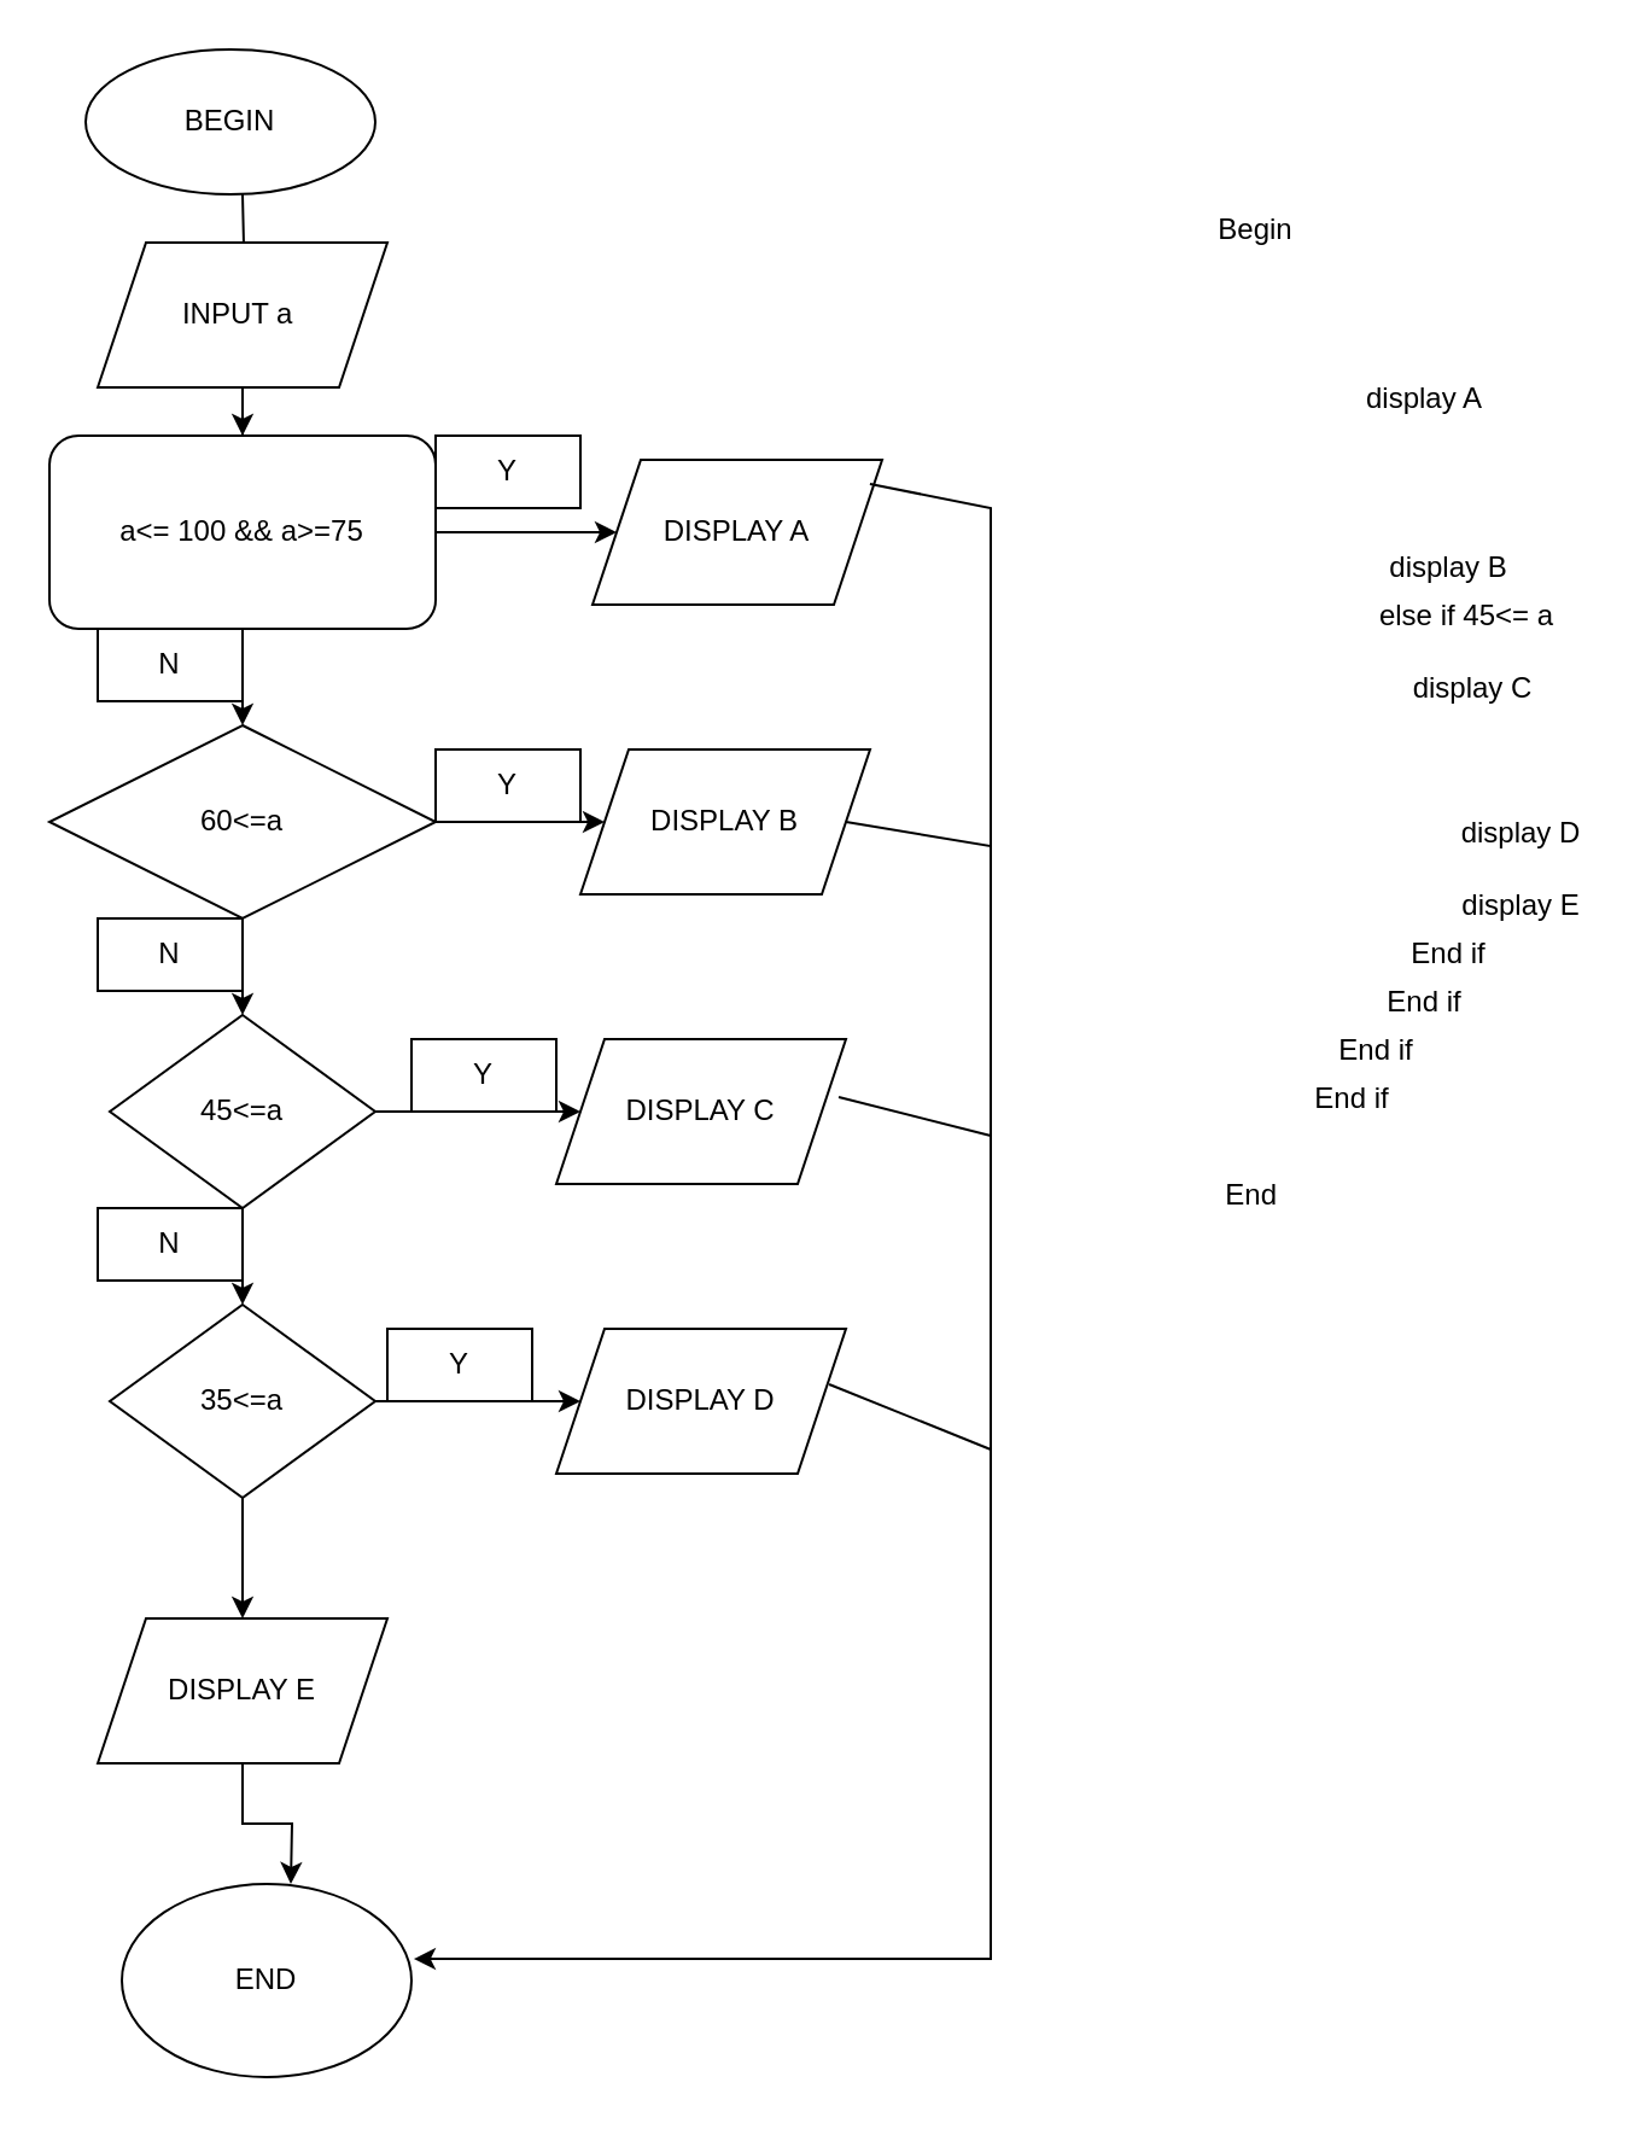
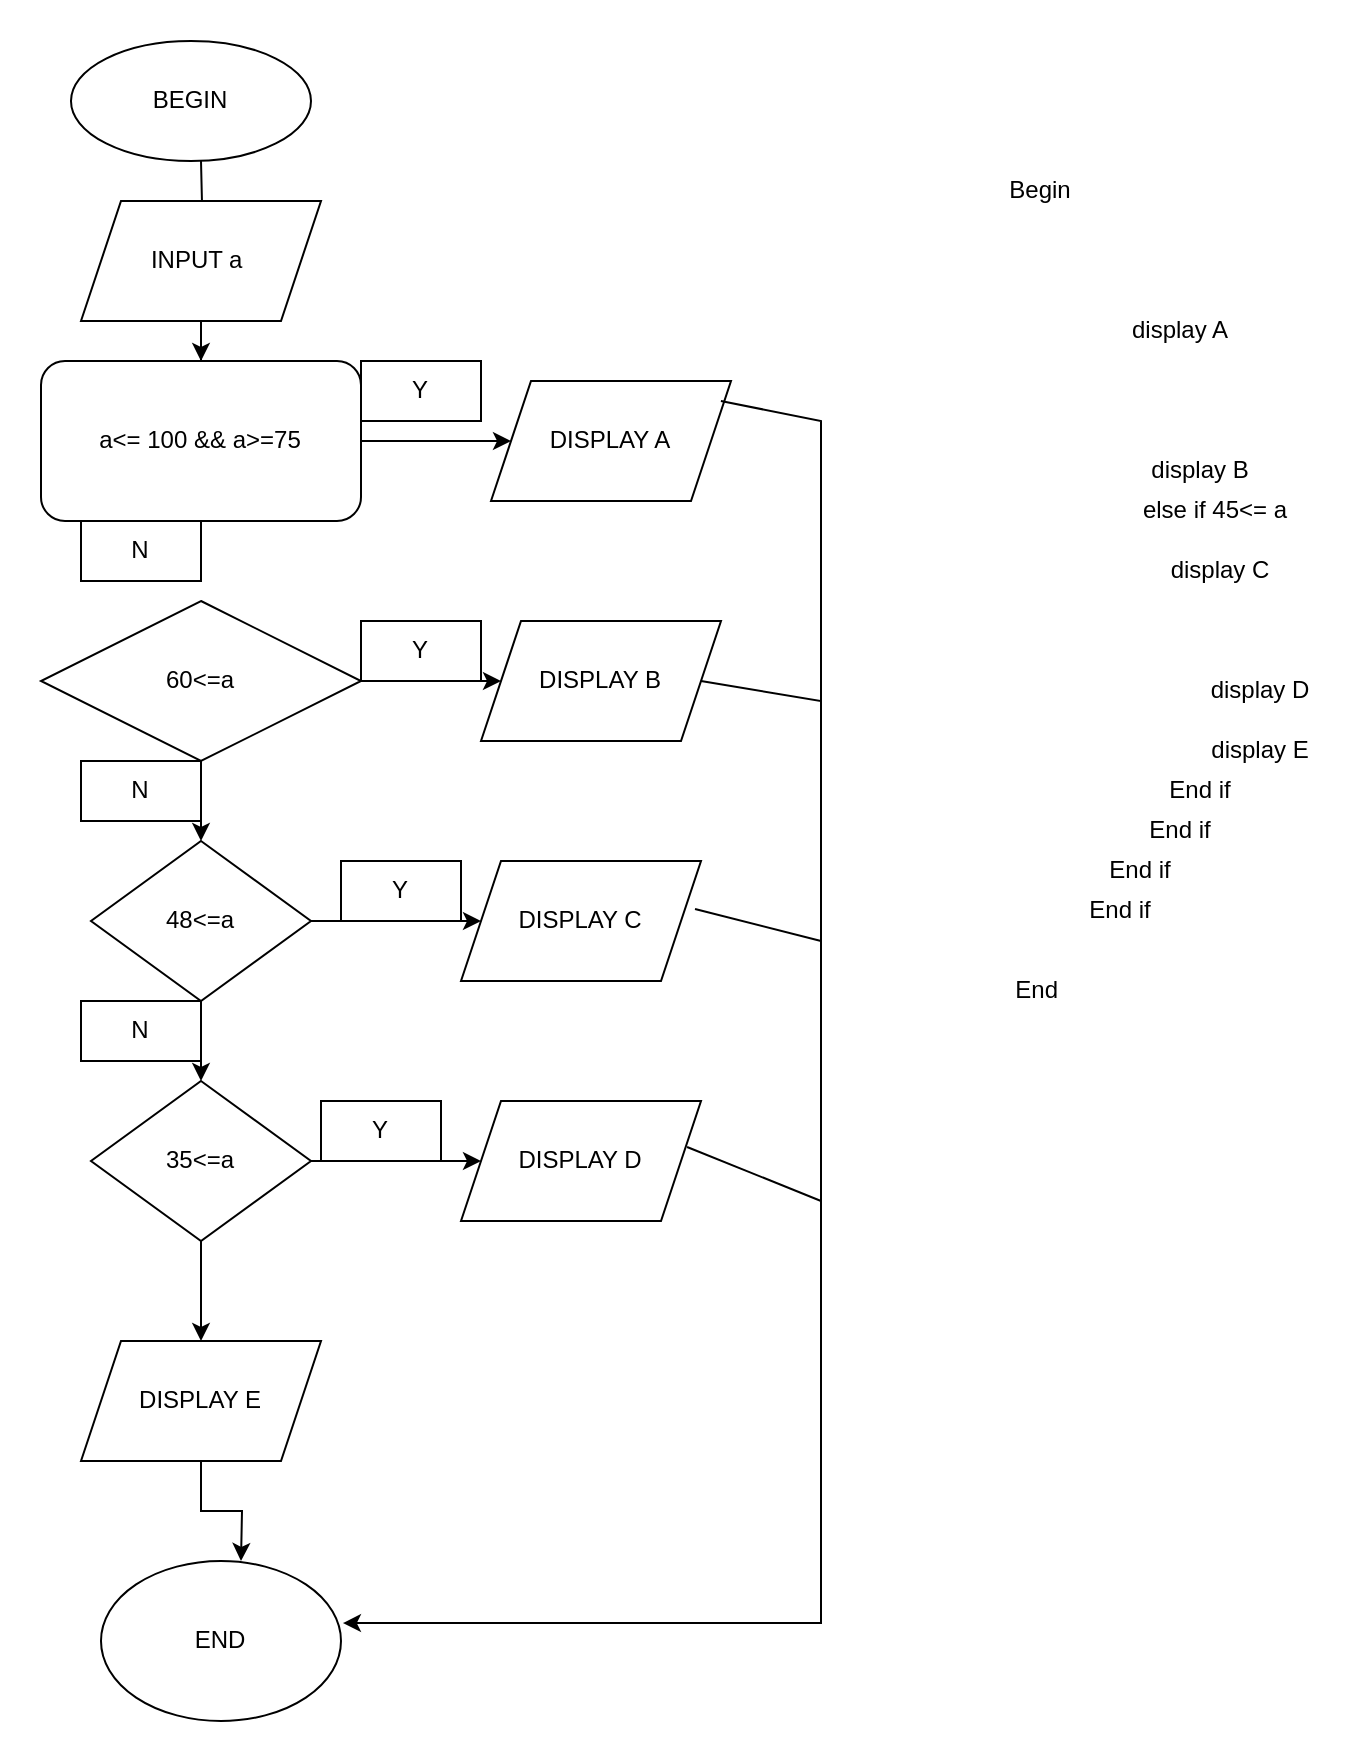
- <mxCell id="8" value="" style="edgeStyle=orthogonalEdgeStyle;rounded=0;orthogonalLoop=1;jettySize=auto;html=1;labelBackgroundColor=default;fontColor=default;strokeColor=default;" edge="1" parent="1" source="9" target="19"><mxGeometry relative="1" as="geometry" /></mxCell>
- <mxCell id="13" value="45&amp;lt;=a" style="rhombus;whiteSpace=wrap;html=1;fillColor=default;strokeColor=default;fontColor=default;labelBackgroundColor=default;" vertex="1" parent="1"><mxGeometry x="45" y="420" width="110" height="80" as="geometry" /></mxCell>
+ <mxCell id="13" value="48&amp;lt;=a" style="rhombus;whiteSpace=wrap;html=1;fillColor=default;strokeColor=default;fontColor=default;labelBackgroundColor=default;" vertex="1" parent="1"><mxGeometry x="45" y="420" width="110" height="80" as="geometry" /></mxCell>
